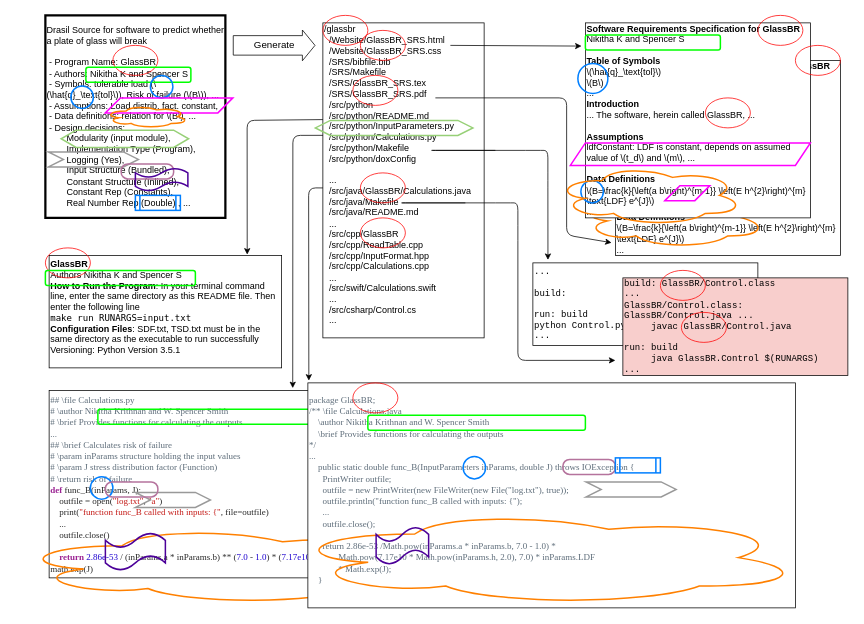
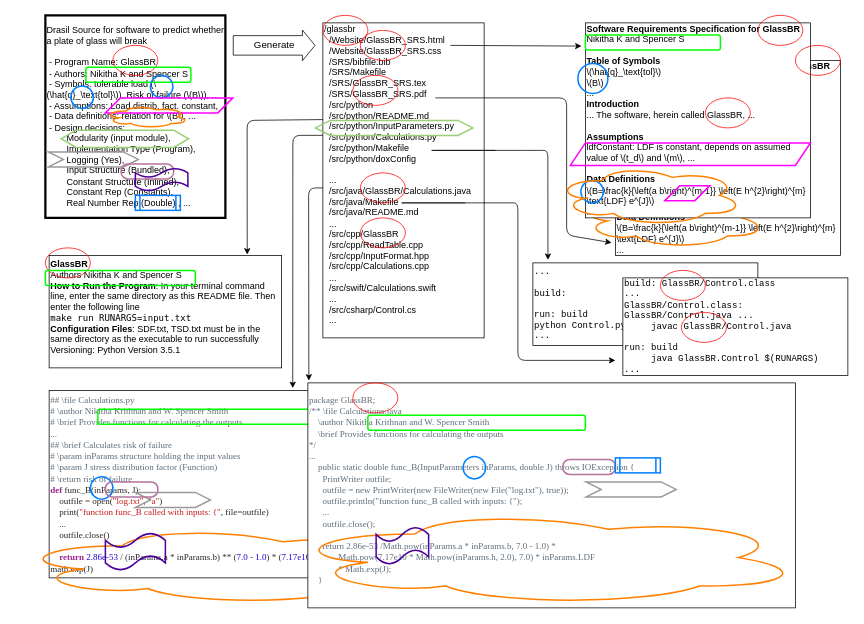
- <mxCell id="28" value="&lt;div&gt;build: GlassBR/Control.class&lt;/div&gt;&lt;div&gt;...&lt;/div&gt;&lt;div&gt;GlassBR/Control.class: GlassBR/Control.java&amp;nbsp;&lt;span&gt;...&lt;/span&gt;&lt;/div&gt;&lt;div&gt;&lt;span&gt;&amp;nbsp; &amp;nbsp; &amp;nbsp;javac GlassBR/Control.java&lt;/span&gt;&lt;/div&gt;&lt;div&gt;&lt;br&gt;&lt;/div&gt;&lt;div&gt;run: build&lt;/div&gt;&lt;div&gt;&lt;span&gt;&lt;/span&gt;&amp;nbsp; &amp;nbsp; &amp;nbsp;java GlassBR.Control $(RUNARGS)&lt;/div&gt;&lt;div&gt;...&lt;/div&gt;" style="rounded=0;whiteSpace=wrap;html=1;align=left;fontFamily=Courier New;fillColor=#f8cecc;" parent="1" vertex="1"><mxGeometry x="830" y="370" width="300" height="130" as="geometry" /></mxCell>
+ <mxCell id="28" value="&lt;div&gt;build: GlassBR/Control.class&lt;/div&gt;&lt;div&gt;...&lt;/div&gt;&lt;div&gt;GlassBR/Control.class: GlassBR/Control.java&amp;nbsp;&lt;span&gt;...&lt;/span&gt;&lt;/div&gt;&lt;div&gt;&lt;span&gt;&amp;nbsp; &amp;nbsp; &amp;nbsp;javac GlassBR/Control.java&lt;/span&gt;&lt;/div&gt;&lt;div&gt;&lt;br&gt;&lt;/div&gt;&lt;div&gt;run: build&lt;/div&gt;&lt;div&gt;&lt;span&gt;&lt;/span&gt;&amp;nbsp; &amp;nbsp; &amp;nbsp;java GlassBR.Control $(RUNARGS)&lt;/div&gt;&lt;div&gt;...&lt;/div&gt;" style="rounded=0;whiteSpace=wrap;html=1;align=left;fontFamily=Courier New;" parent="1" vertex="1"><mxGeometry x="830" y="370" width="300" height="130" as="geometry" /></mxCell>
